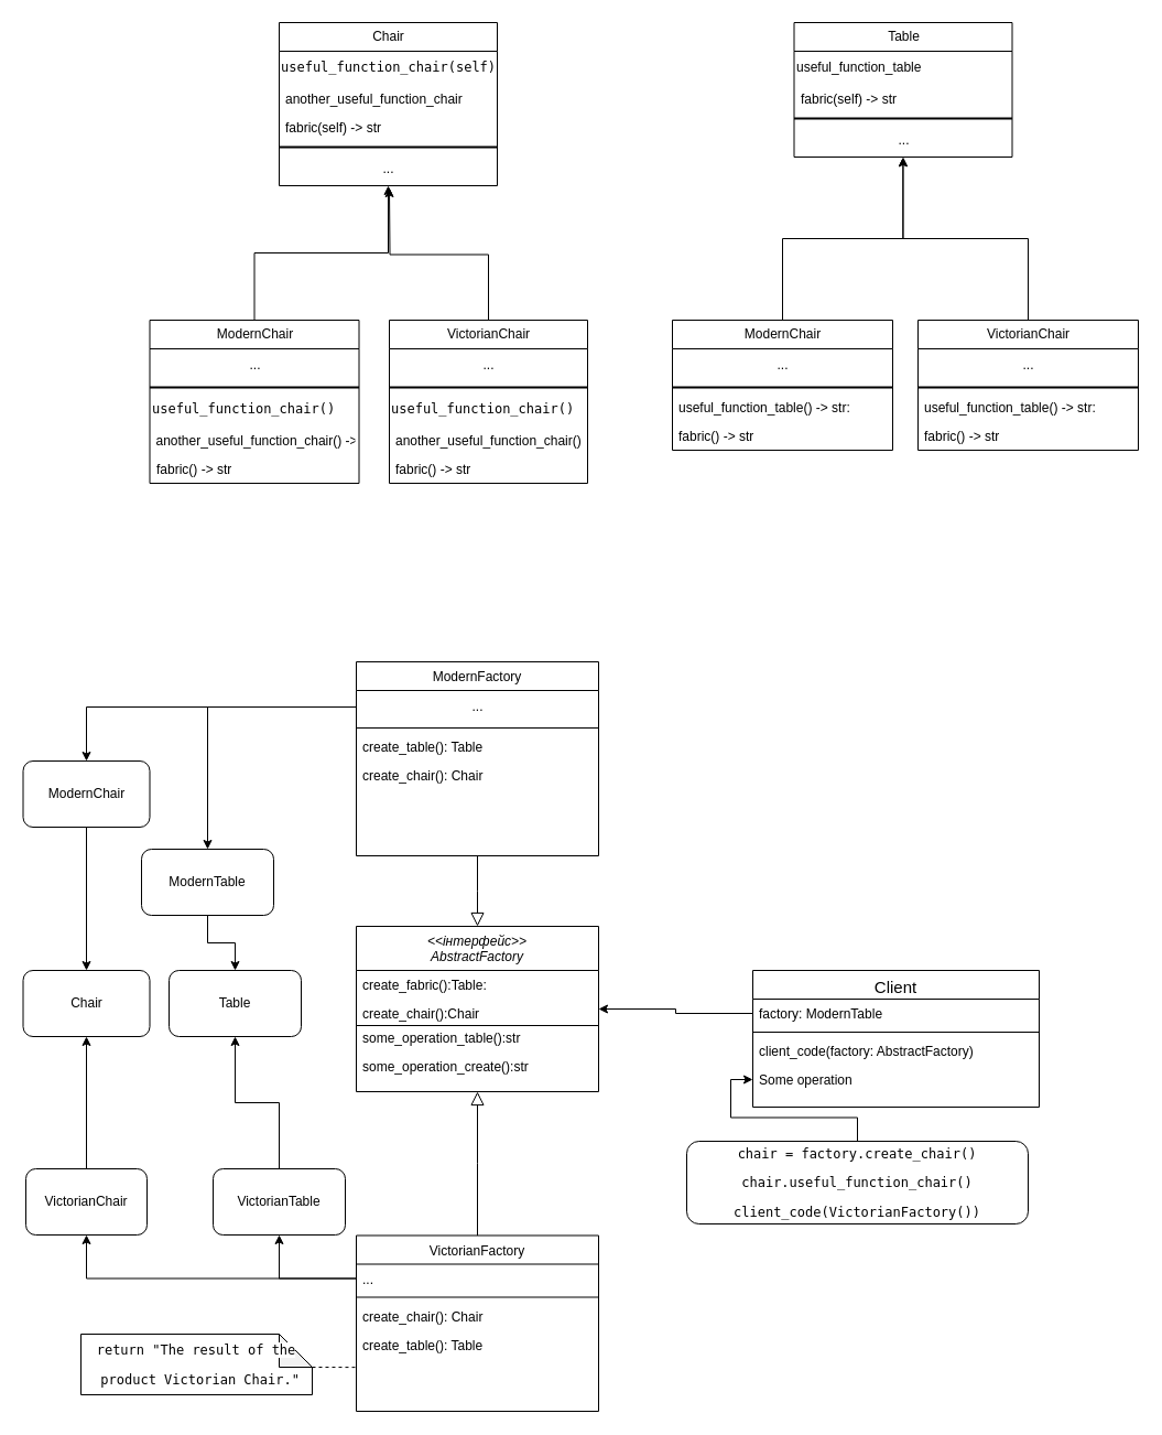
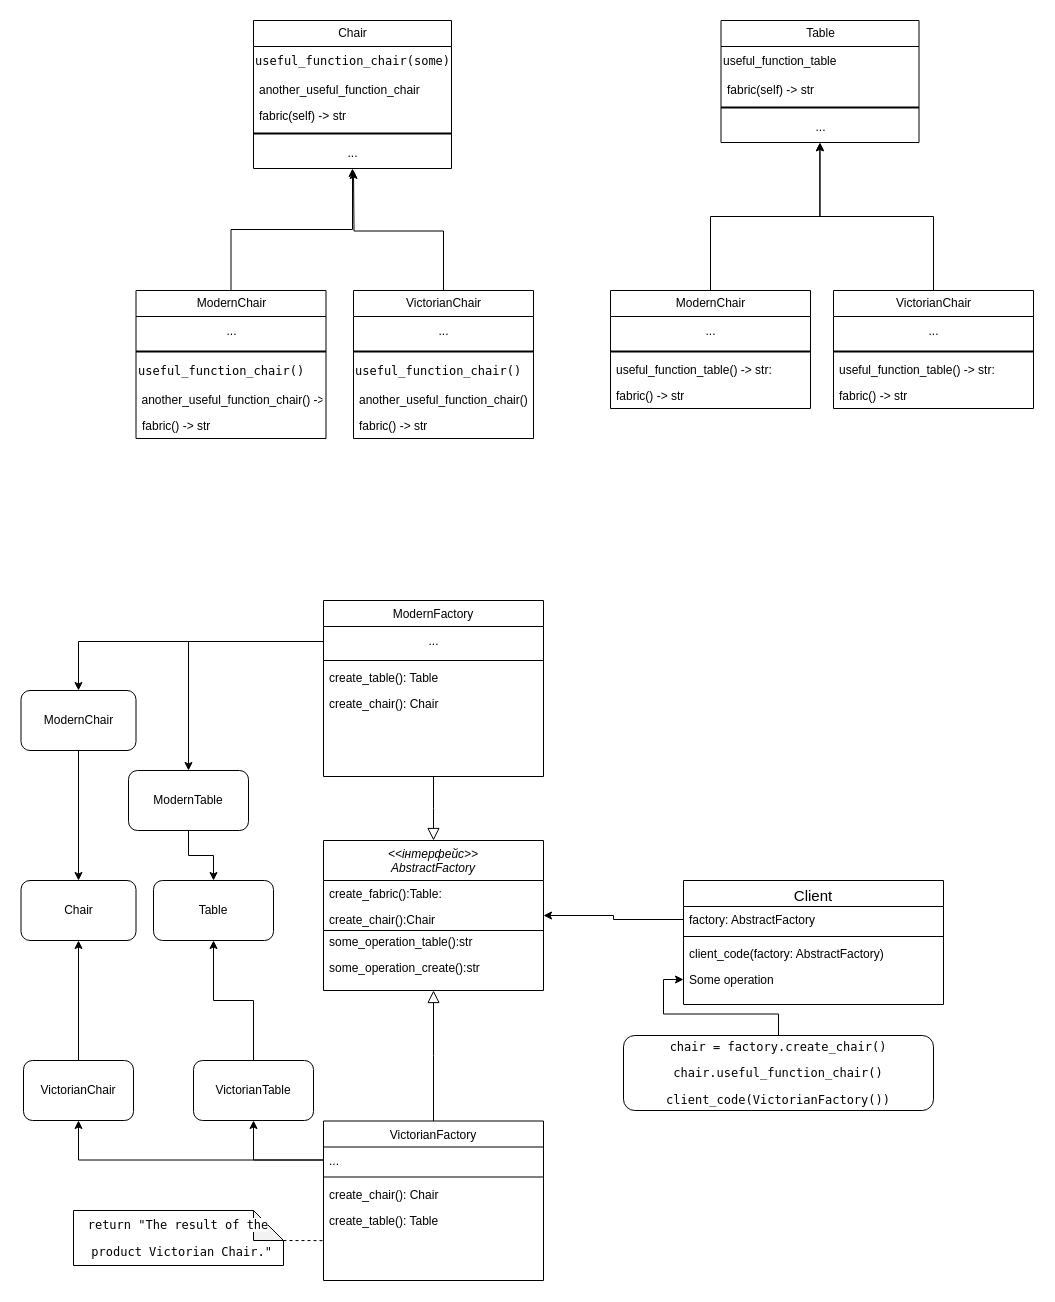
- <mxCell id="45" value="&lt;div style=&quot;&quot;&gt;&lt;font face=&quot;JetBrains Mono, monospace&quot;&gt;useful_function_chair(self)&lt;/font&gt;&lt;/div&gt;" style="text;html=1;align=left;verticalAlign=middle;resizable=0;points=[];autosize=1;strokeColor=none;fillColor=none;" vertex="1" parent="44"><mxGeometry y="26" width="198" height="30" as="geometry" /></mxCell>
+ <mxCell id="45" value="&lt;div style=&quot;&quot;&gt;&lt;font face=&quot;JetBrains Mono, monospace&quot;&gt;useful_function_chair(some)&lt;/font&gt;&lt;/div&gt;" style="text;html=1;align=left;verticalAlign=middle;resizable=0;points=[];autosize=1;strokeColor=none;fillColor=none;" vertex="1" parent="44"><mxGeometry y="26" width="198" height="30" as="geometry" /></mxCell>
- <mxCell id="16" value="factory: ModernTable" style="text;align=left;verticalAlign=top;spacingLeft=4;spacingRight=4;overflow=hidden;rotatable=0;points=[[0,0.5],[1,0.5]];portConstraint=eastwest;" vertex="1" parent="15"><mxGeometry y="26" width="260" height="26" as="geometry" /></mxCell>
+ <mxCell id="16" value="factory: AbstractFactory" style="text;align=left;verticalAlign=top;spacingLeft=4;spacingRight=4;overflow=hidden;rotatable=0;points=[[0,0.5],[1,0.5]];portConstraint=eastwest;" vertex="1" parent="15"><mxGeometry y="26" width="260" height="26" as="geometry" /></mxCell>
